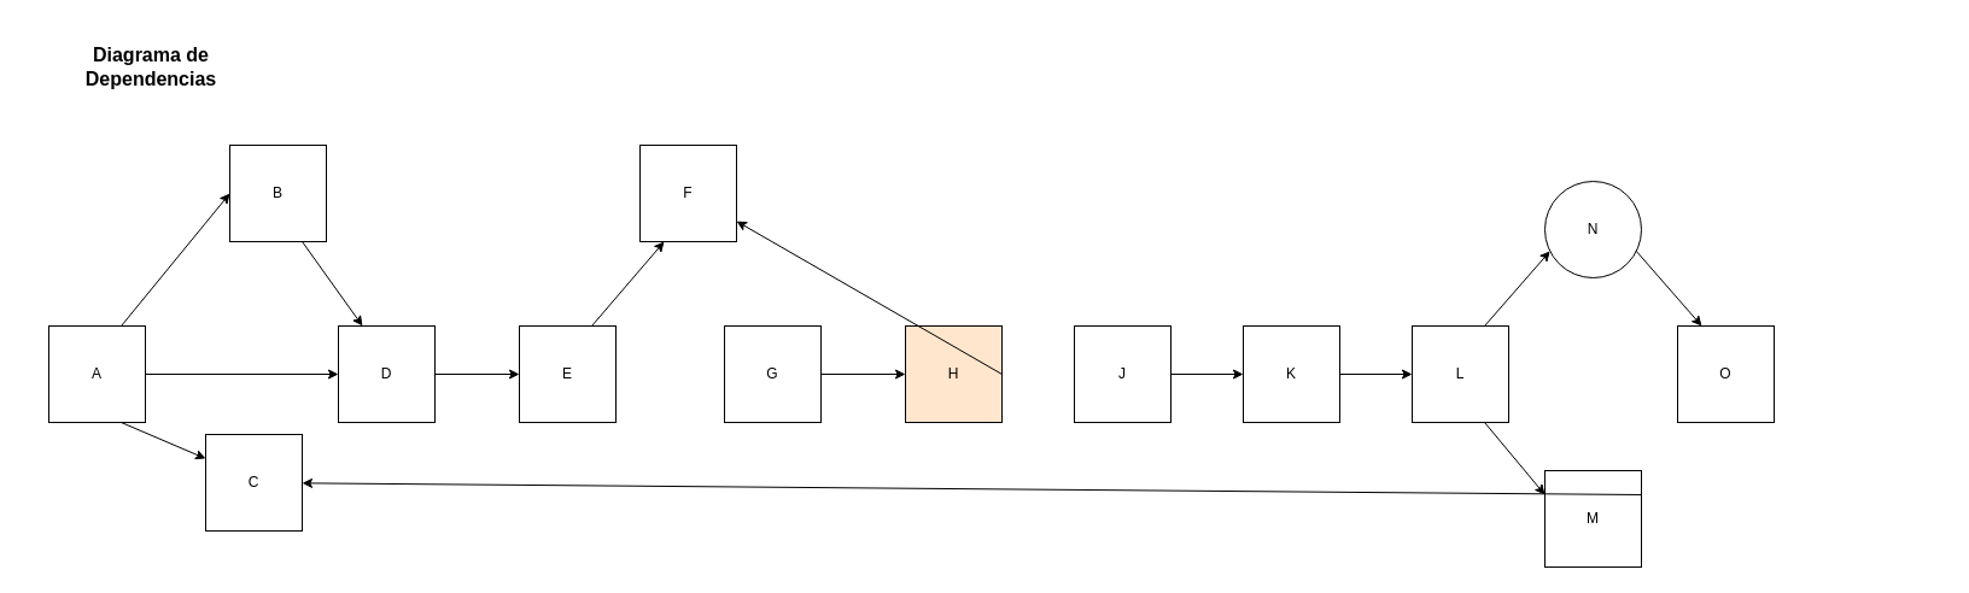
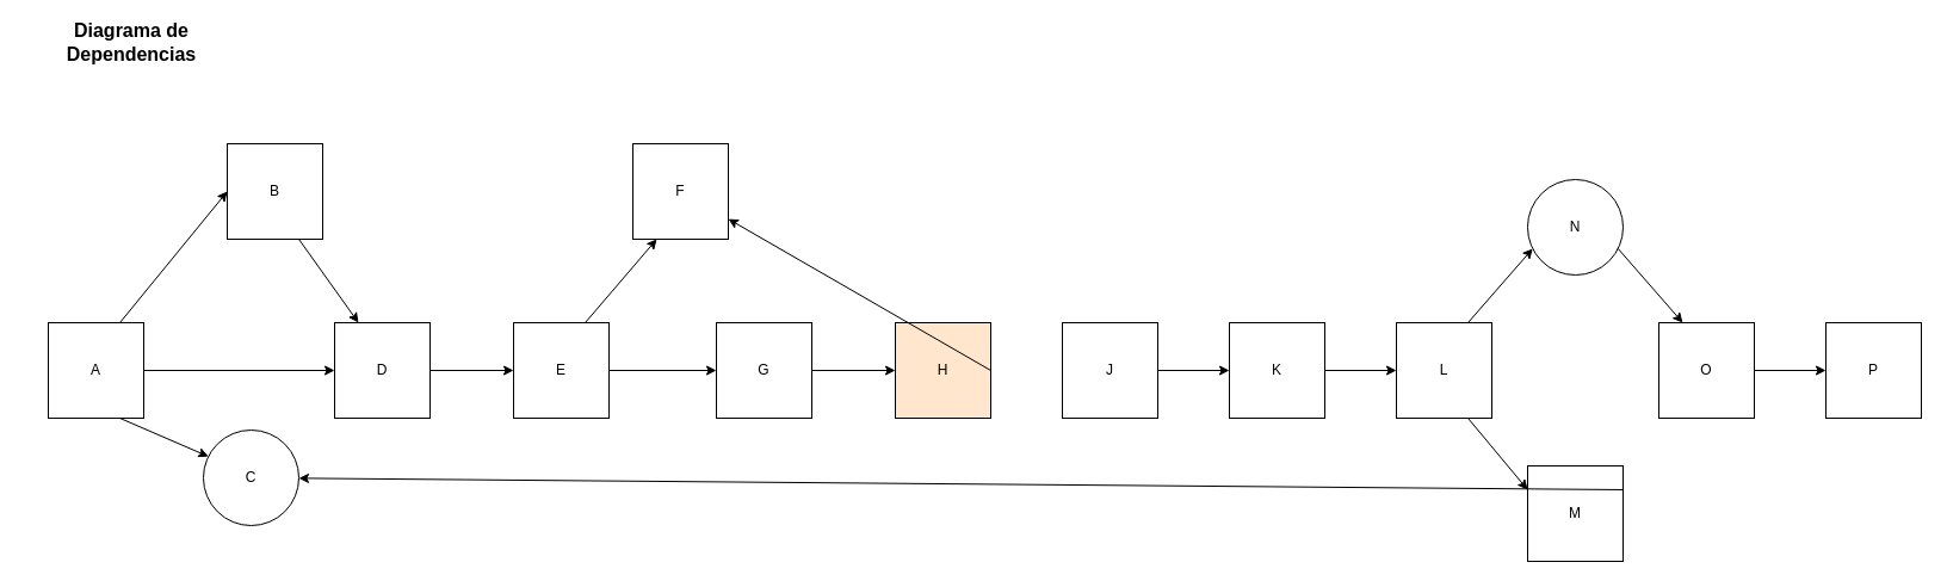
- <mxCell id="33" value="Diagrama de Dependencias" style="text;html=1;align=center;verticalAlign=middle;whiteSpace=wrap;rounded=0;fontStyle=1;fontSize=16;" vertex="1" parent="1"><mxGeometry x="35" y="40" width="180" height="30" as="geometry" /></mxCell>
+ <mxCell id="33" value="Diagrama de Dependencias" style="text;html=1;align=center;verticalAlign=middle;whiteSpace=wrap;rounded=0;fontStyle=1;fontSize=16;" vertex="1" parent="1"><mxGeometry x="20" y="20" width="180" height="30" as="geometry" /></mxCell>
+ <mxCell id="22" value="" style="endArrow=classic;html=1;rounded=0;exitX=1;exitY=0.5;exitDx=0;exitDy=0;entryX=0;entryY=0.5;entryDx=0;entryDy=0;" parent="1" source="4" target="12" edge="1"><mxGeometry width="50" height="50" relative="1" as="geometry"><mxPoint x="500" y="280" as="sourcePoint" /><mxPoint x="560" y="210" as="targetPoint" /></mxGeometry></mxCell>
+ <mxCell id="32" value="" style="endArrow=classic;html=1;rounded=0;exitX=1;exitY=0.5;exitDx=0;exitDy=0;entryX=0;entryY=0.5;entryDx=0;entryDy=0;" parent="1" source="6" target="13" edge="1"><mxGeometry width="50" height="50" relative="1" as="geometry"><mxPoint x="1370" y="420" as="sourcePoint" /><mxPoint x="1420" y="360" as="targetPoint" /></mxGeometry></mxCell>
+ <mxCell id="13" value="P" style="whiteSpace=wrap;html=1;aspect=fixed;" parent="1" vertex="1"><mxGeometry x="1530" y="270" width="80" height="80" as="geometry" /></mxCell>
- <mxCell id="15" value="C" style="whiteSpace=wrap;html=1;aspect=fixed;" parent="1" vertex="1"><mxGeometry x="170" y="360" width="80" height="80" as="geometry" /></mxCell>
+ <mxCell id="15" value="C" style="ellipse;whiteSpace=wrap;html=1;aspect=fixed;" parent="1" vertex="1"><mxGeometry x="170" y="360" width="80" height="80" as="geometry" /></mxCell>
